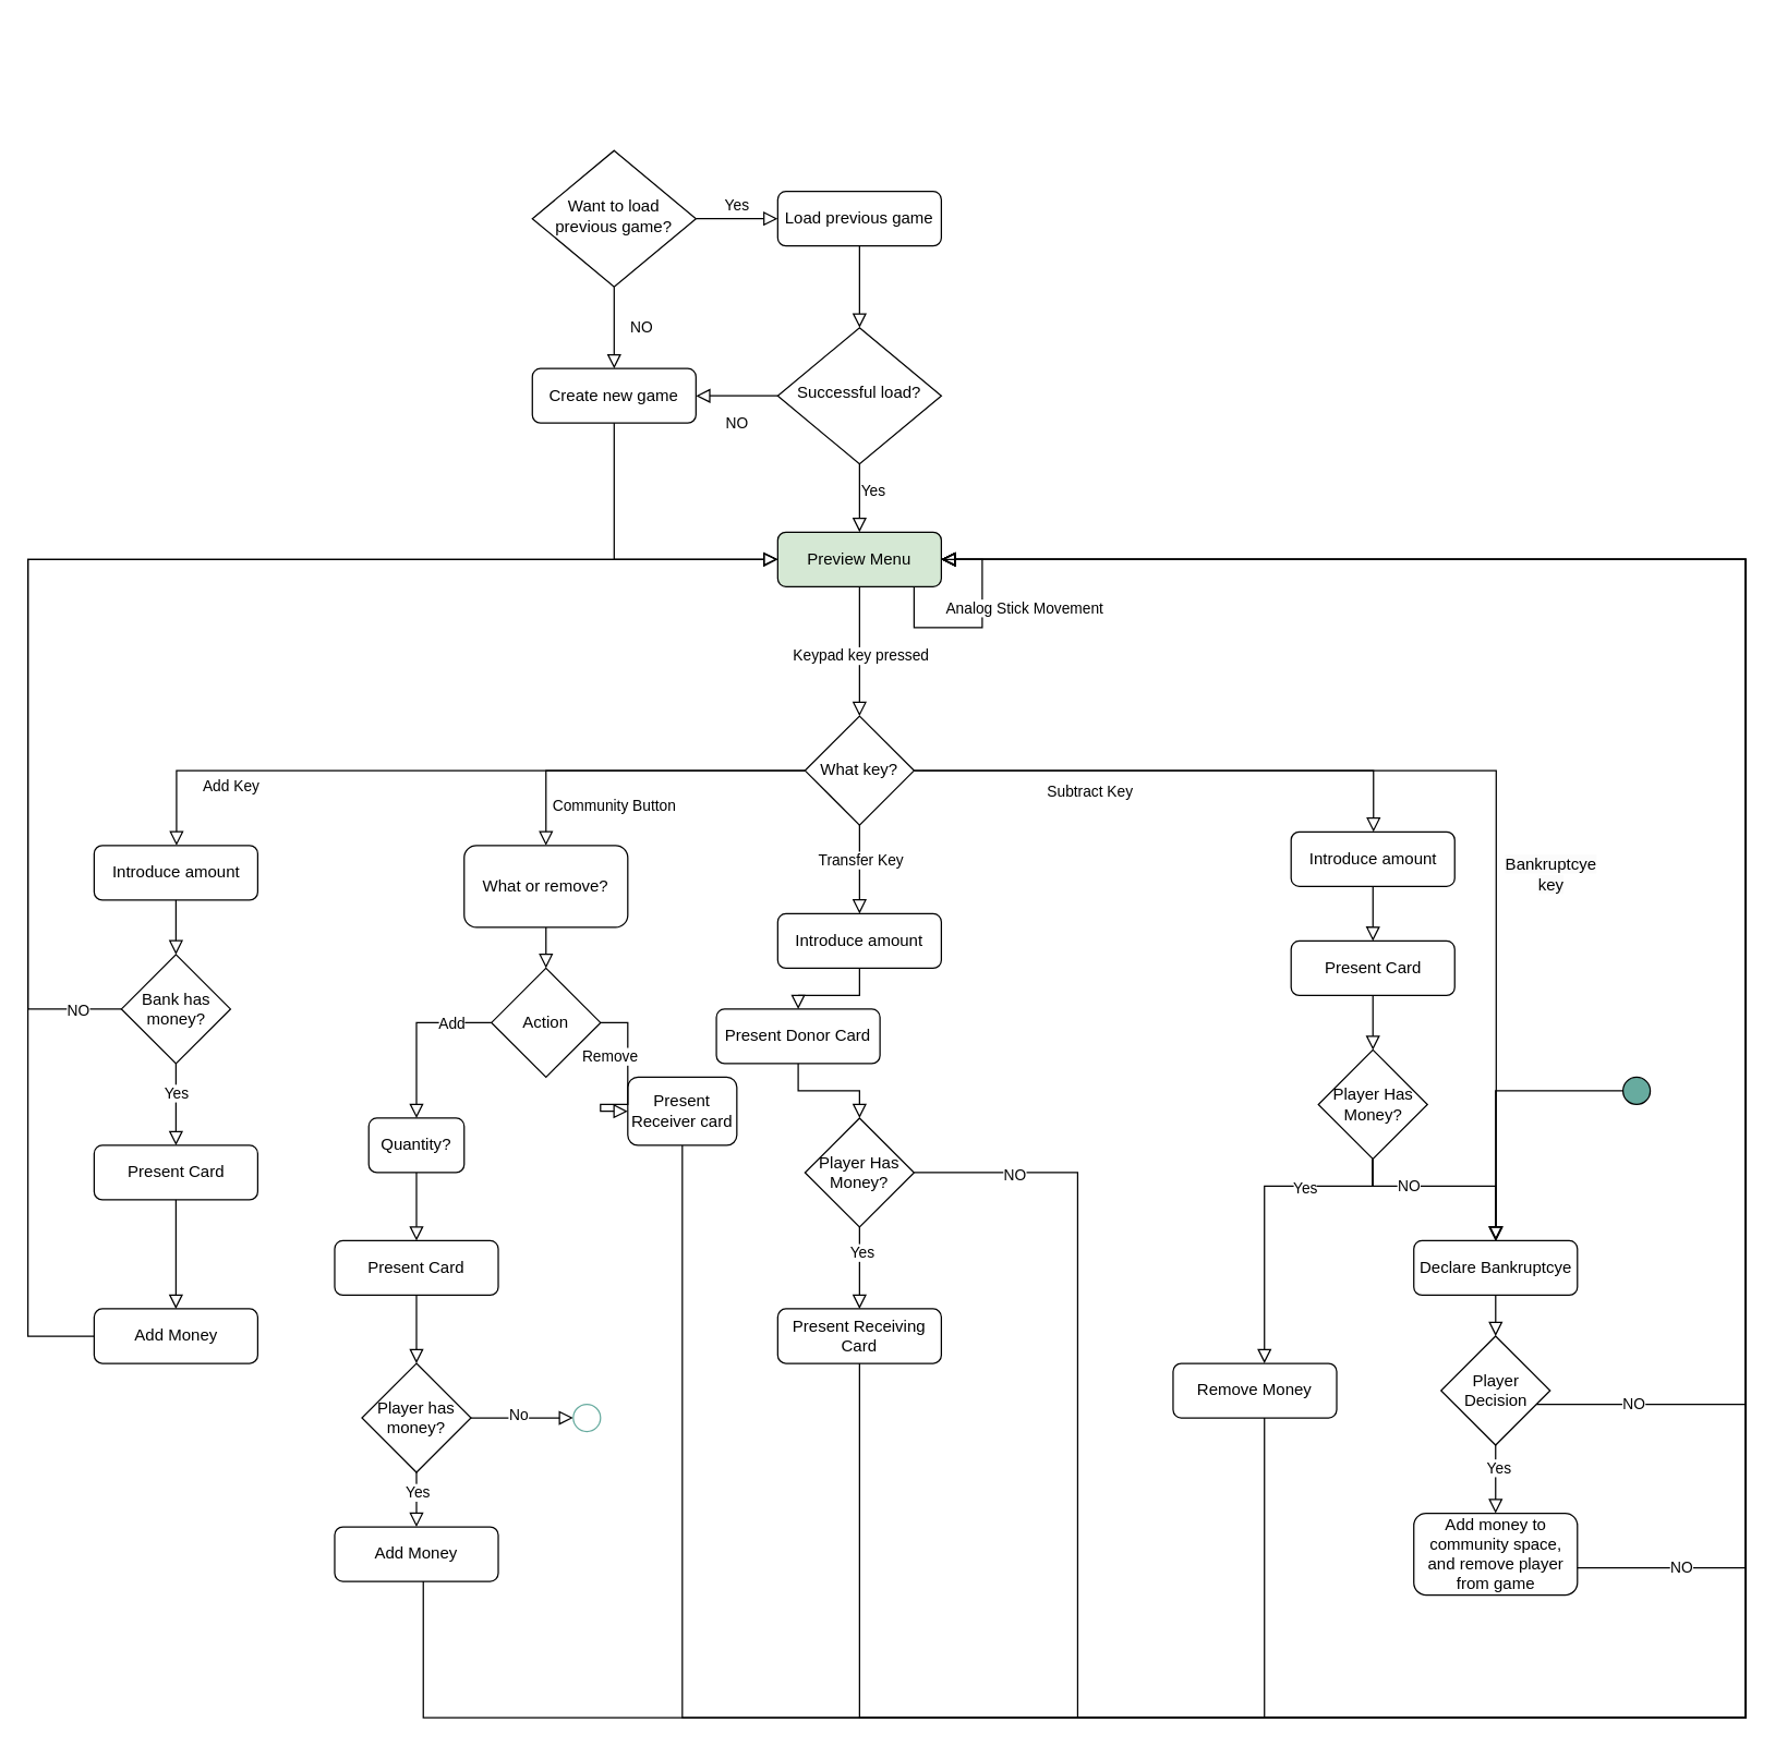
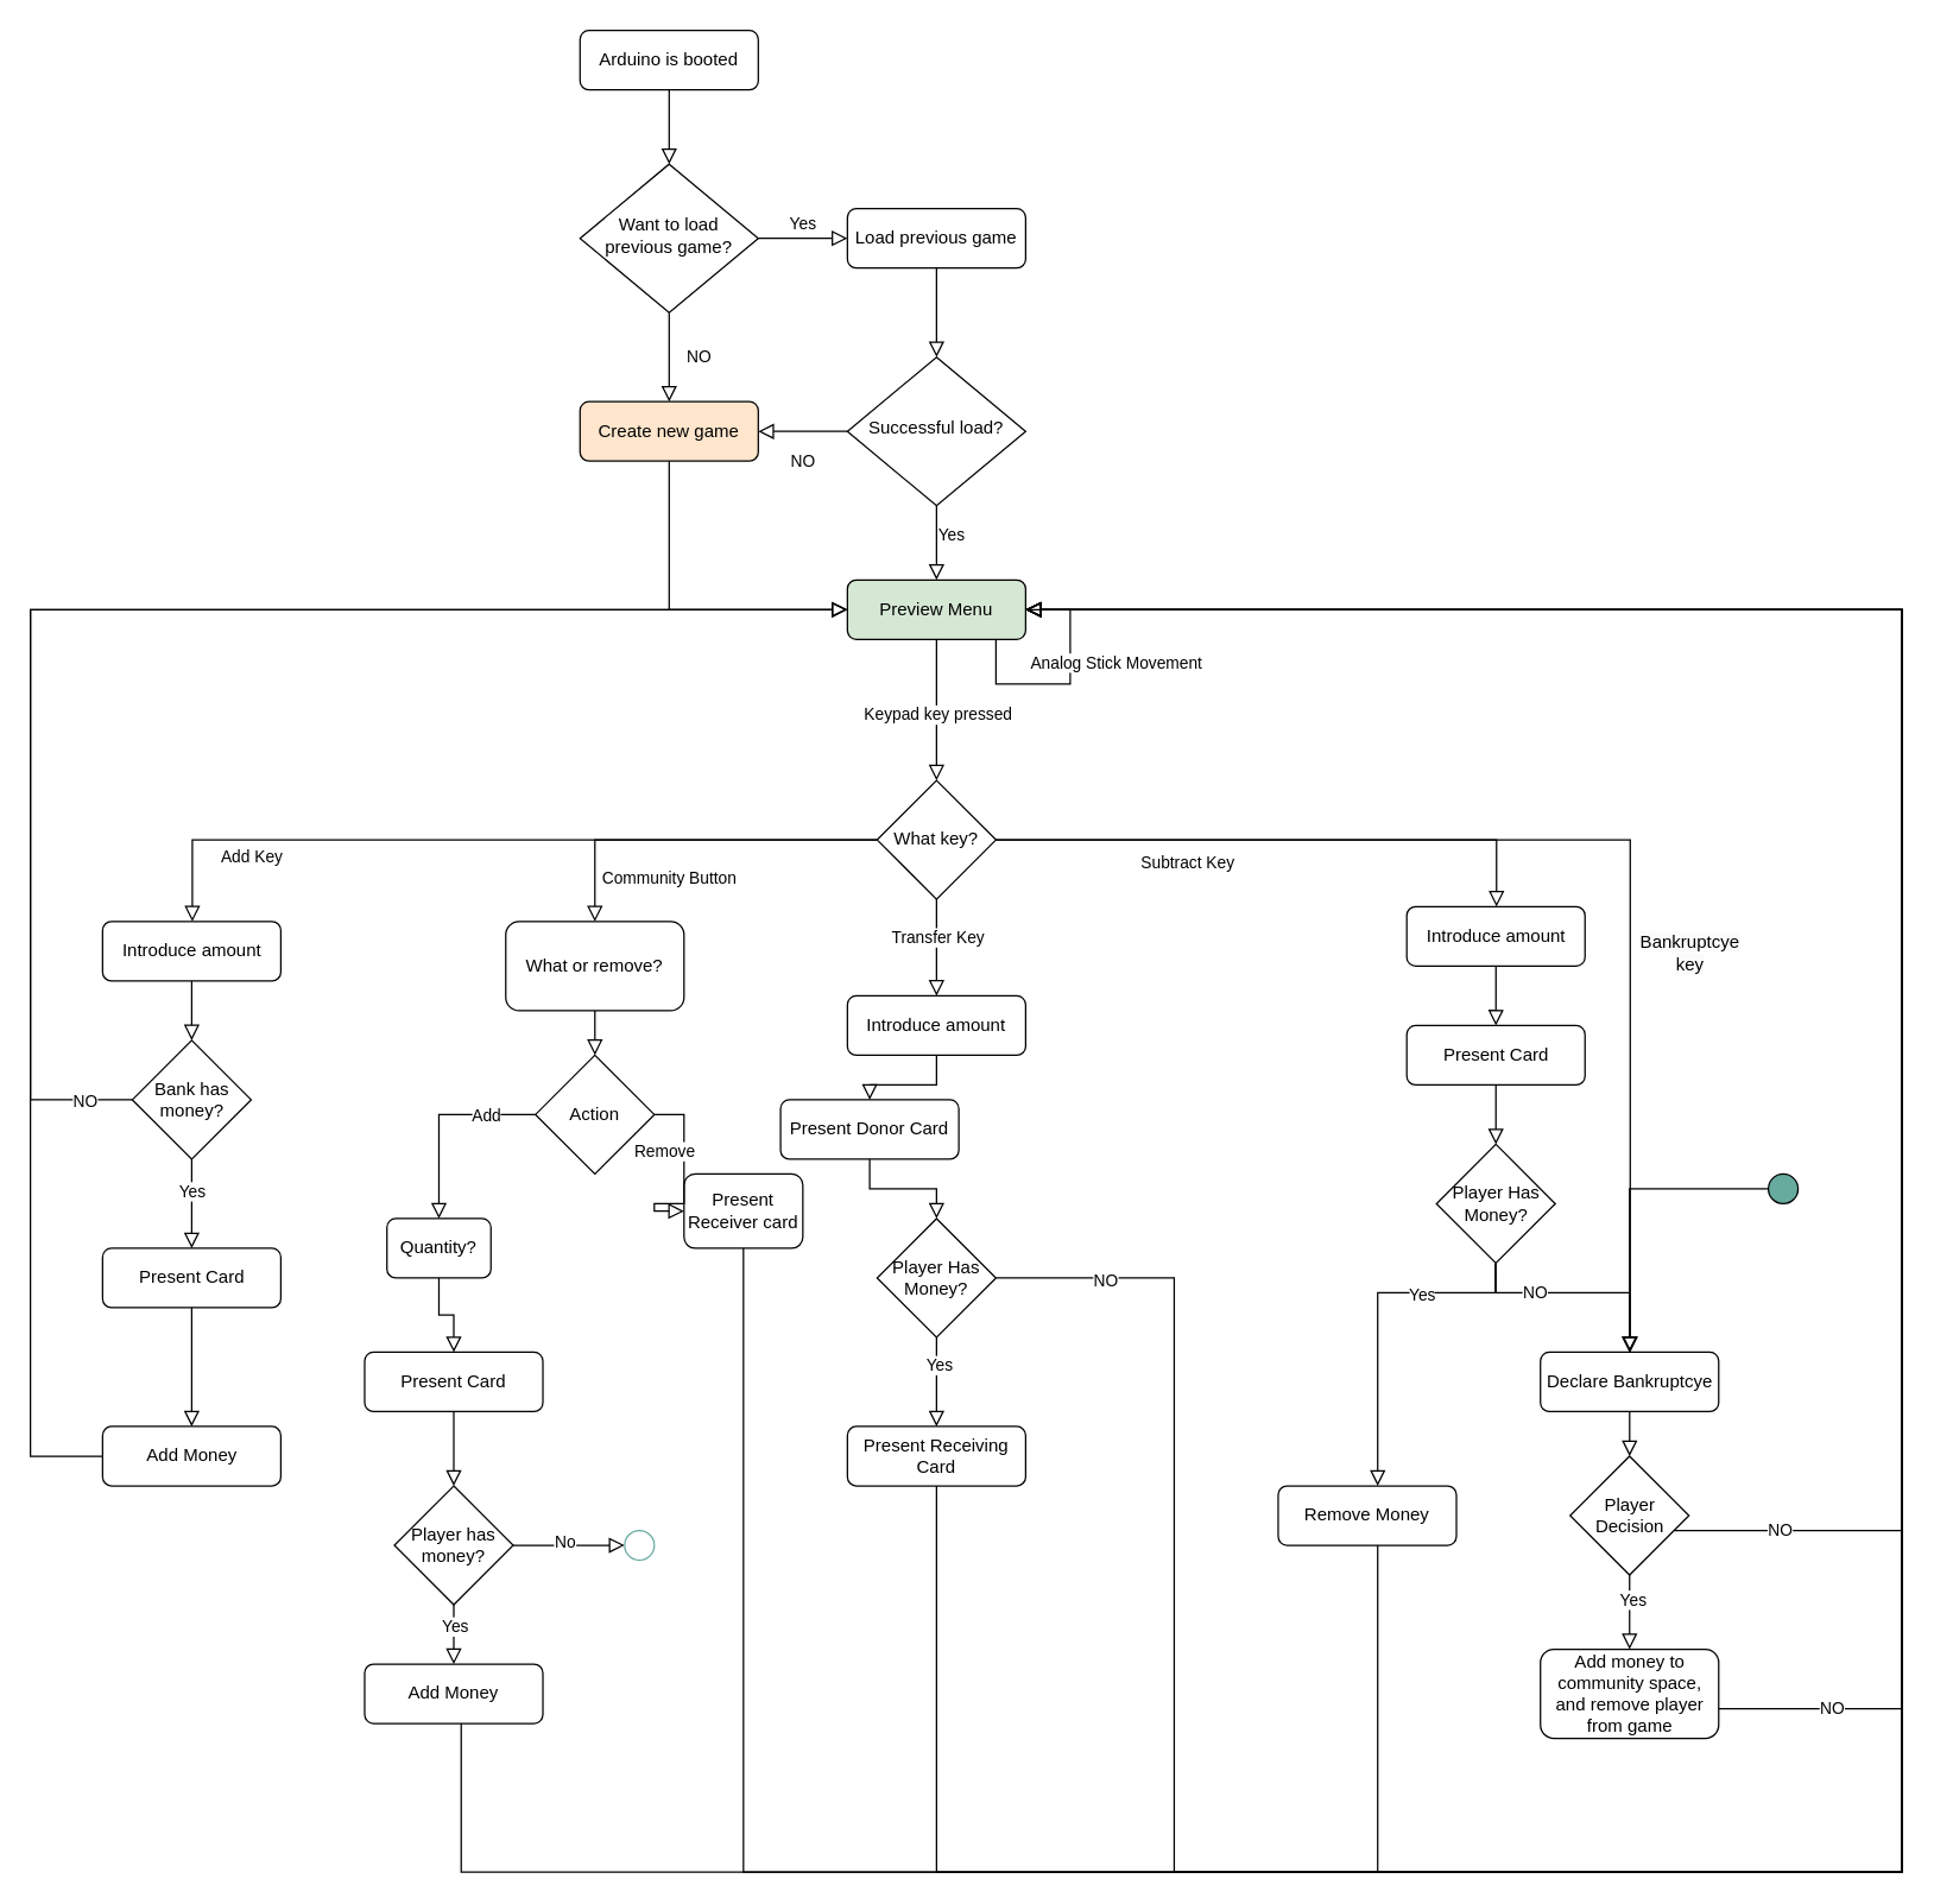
+ <mxCell id="3" value="Arduino is booted" style="rounded=1;whiteSpace=wrap;html=1;fontSize=12;glass=0;strokeWidth=1;shadow=0;" vertex="1" parent="1"><mxGeometry x="390" y="20" width="120" height="40" as="geometry" /></mxCell>
+ <mxCell id="2" value="" style="rounded=0;html=1;jettySize=auto;orthogonalLoop=1;fontSize=11;endArrow=block;endFill=0;endSize=8;strokeWidth=1;shadow=0;labelBackgroundColor=none;edgeStyle=orthogonalEdgeStyle;" edge="1" parent="1" source="3" target="6"><mxGeometry relative="1" as="geometry" /></mxCell>
- <mxCell id="8" value="Create new game" style="rounded=1;whiteSpace=wrap;html=1;fontSize=12;glass=0;strokeWidth=1;shadow=0;" vertex="1" parent="1"><mxGeometry x="390" y="270" width="120" height="40" as="geometry" /></mxCell>
+ <mxCell id="8" value="Create new game" style="rounded=1;whiteSpace=wrap;html=1;fontSize=12;glass=0;strokeWidth=1;shadow=0;fillColor=#ffe6cc;" vertex="1" parent="1"><mxGeometry x="390" y="270" width="120" height="40" as="geometry" /></mxCell>
- <mxCell id="74" value="Quantity?" style="rounded=1;whiteSpace=wrap;html=1;" vertex="1" parent="1"><mxGeometry x="270" y="820" width="70" height="40" as="geometry" /></mxCell>
+ <mxCell id="74" value="Quantity?" style="rounded=1;whiteSpace=wrap;html=1;" vertex="1" parent="1"><mxGeometry x="260" y="820" width="70" height="40" as="geometry" /></mxCell>
